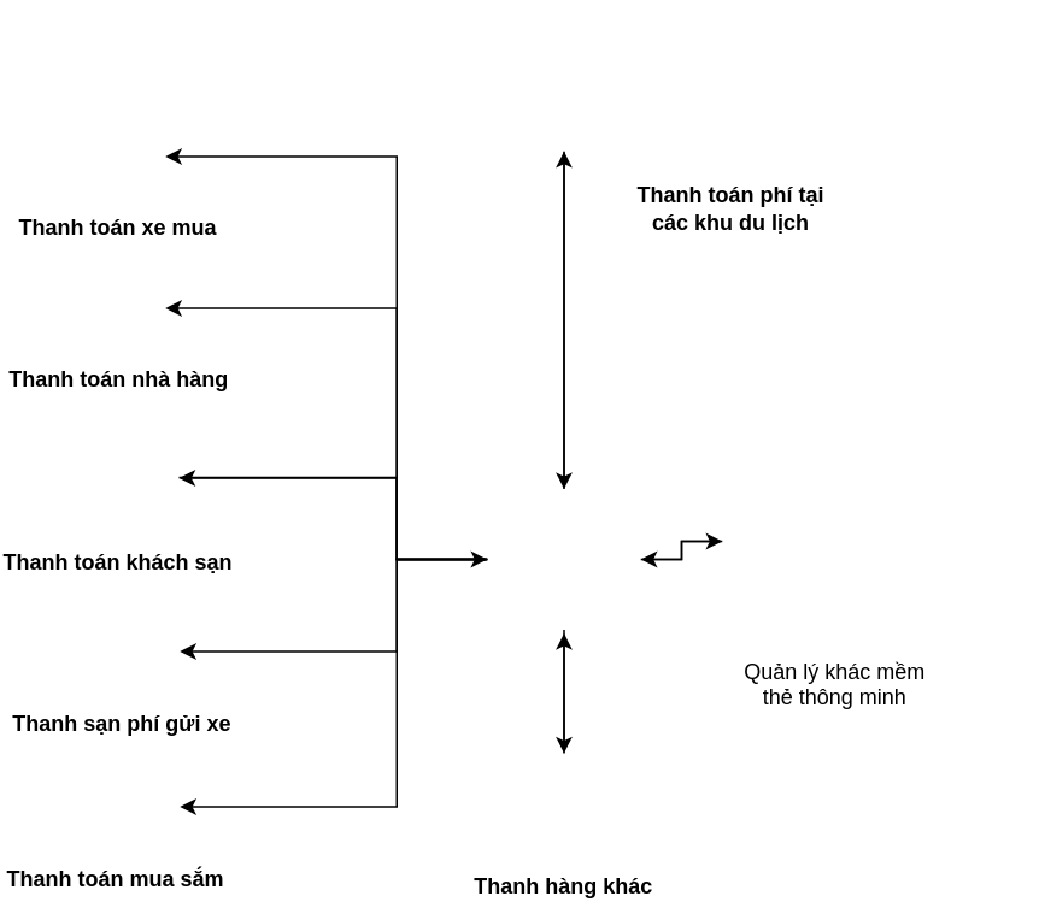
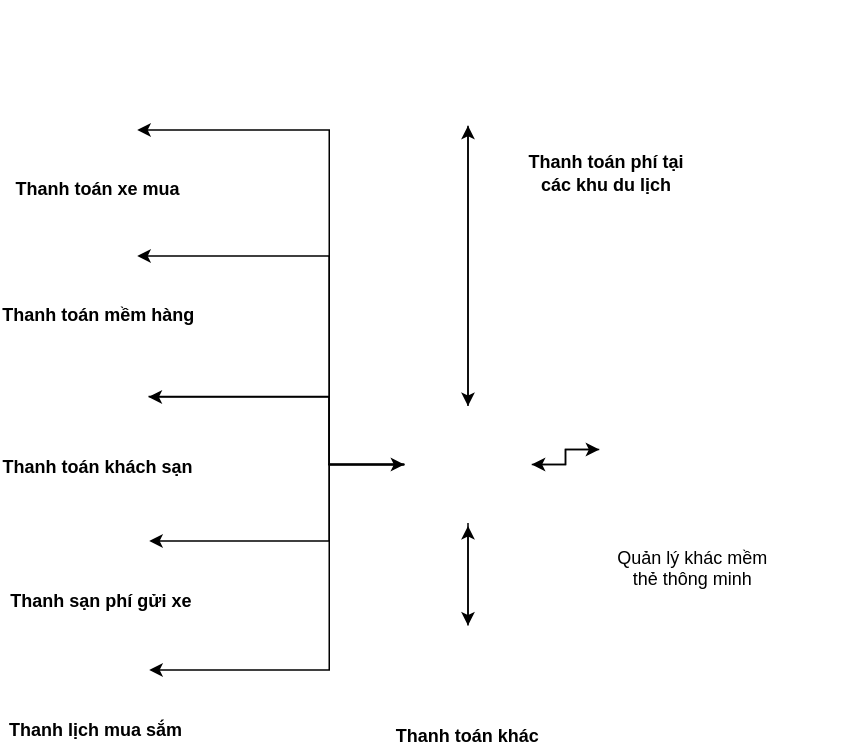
- <mxCell id="15" value="Thanh toán nhà hàng" style="shape=image;verticalLabelPosition=bottom;labelBackgroundColor=default;verticalAlign=top;aspect=fixed;imageAspect=0;image=https://1.bp.blogspot.com/-wKjpoEMGQTI/YPuC-DgXm7I/AAAAAAAAeGU/QPQwFgCCd1MWt8JS9BCDMgJGAw7o0mMkQCNcBGAsYHQ/w320-h320/nha-hang.png;fontStyle=1" vertex="1" parent="1"><mxGeometry x="29" y="144.5" width="51" height="51" as="geometry" /></mxCell>
+ <mxCell id="15" value="Thanh toán mềm hàng" style="shape=image;verticalLabelPosition=bottom;labelBackgroundColor=default;verticalAlign=top;aspect=fixed;imageAspect=0;image=https://1.bp.blogspot.com/-wKjpoEMGQTI/YPuC-DgXm7I/AAAAAAAAeGU/QPQwFgCCd1MWt8JS9BCDMgJGAw7o0mMkQCNcBGAsYHQ/w320-h320/nha-hang.png;fontStyle=1" vertex="1" parent="1"><mxGeometry x="29" y="144.5" width="51" height="51" as="geometry" /></mxCell>
- <mxCell id="19" value="Thanh toán mua sắm " style="shape=image;verticalLabelPosition=bottom;labelBackgroundColor=default;verticalAlign=top;aspect=fixed;imageAspect=0;image=https://png.pngtree.com/element_our/20190522/ourlarge/pngtree-shopping-cart-icon-design-image_1071385.jpg;fontStyle=1" vertex="1" parent="1"><mxGeometry x="28" y="420" width="52.75" height="52.75" as="geometry" /></mxCell>
+ <mxCell id="19" value="Thanh lịch mua sắm " style="shape=image;verticalLabelPosition=bottom;labelBackgroundColor=default;verticalAlign=top;aspect=fixed;imageAspect=0;image=https://png.pngtree.com/element_our/20190522/ourlarge/pngtree-shopping-cart-icon-design-image_1071385.jpg;fontStyle=1" vertex="1" parent="1"><mxGeometry x="28" y="420" width="52.75" height="52.75" as="geometry" /></mxCell>
- <mxCell id="21" value="Thanh hàng khác" style="shape=image;verticalLabelPosition=bottom;labelBackgroundColor=default;verticalAlign=top;aspect=fixed;imageAspect=0;image=https://banner2.cleanpng.com/20180402/jyw/kisspng-payment-gateway-payment-processor-computer-icons-e-payment-5ac2099273b664.34.jpg;fontStyle=1" vertex="1" parent="1"><mxGeometry x="270.5" y="416.38" width="60" height="60" as="geometry" /></mxCell>
+ <mxCell id="21" value="Thanh toán khác" style="shape=image;verticalLabelPosition=bottom;labelBackgroundColor=default;verticalAlign=top;aspect=fixed;imageAspect=0;image=https://banner2.cleanpng.com/20180402/jyw/kisspng-payment-gateway-payment-processor-computer-icons-e-payment-5ac2099273b664.34.jpg;fontStyle=1" vertex="1" parent="1"><mxGeometry x="270.5" y="416.38" width="60" height="60" as="geometry" /></mxCell>
